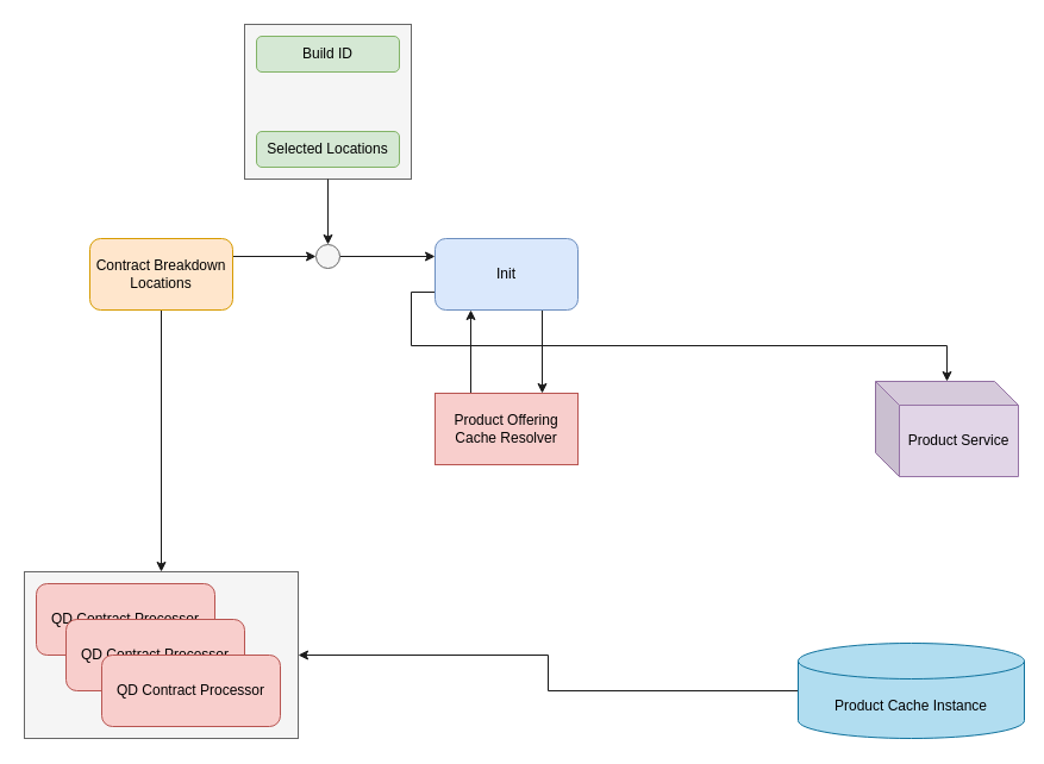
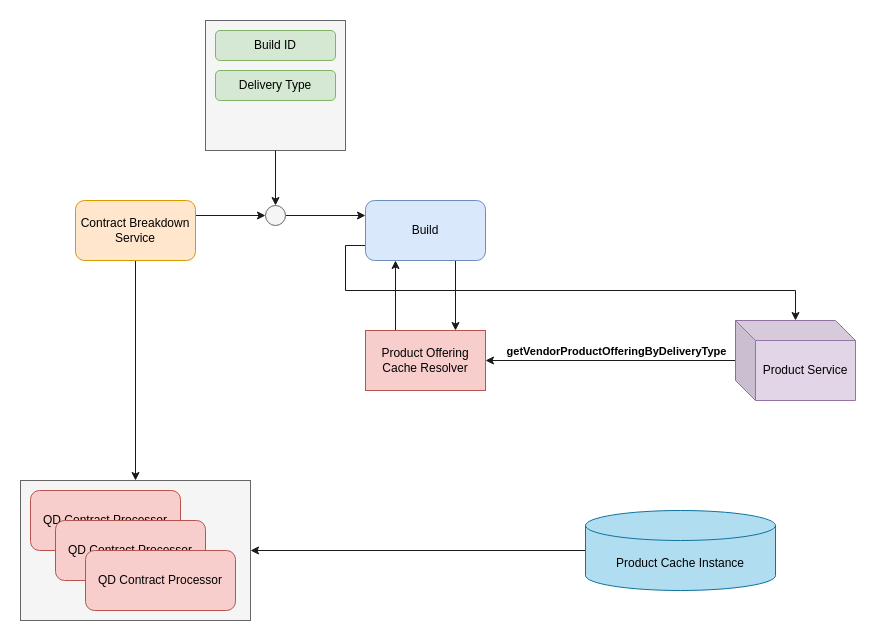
+ <mxCell id="5" value="Delivery Type" style="rounded=1;whiteSpace=wrap;html=1;labelBackgroundColor=none;fillColor=#d5e8d4;strokeColor=#82b366;" vertex="1" parent="2"><mxGeometry x="10" y="50" width="120" height="30" as="geometry" /></mxCell>
- <mxCell id="4" value="Selected Locations" style="rounded=1;whiteSpace=wrap;html=1;labelBackgroundColor=none;fillColor=#d5e8d4;strokeColor=#82b366;" vertex="1" parent="2"><mxGeometry x="10" y="90" width="120" height="30" as="geometry" /></mxCell>
- <mxCell id="17" value="Contract Breakdown Locations" style="rounded=1;whiteSpace=wrap;html=1;labelBackgroundColor=none;fillColor=#ffe6cc;strokeColor=#d79b00;" vertex="1" parent="1"><mxGeometry x="75" y="200" width="120" height="60" as="geometry" /></mxCell>
+ <mxCell id="17" value="Contract Breakdown Service" style="rounded=1;whiteSpace=wrap;html=1;labelBackgroundColor=none;fillColor=#ffe6cc;strokeColor=#d79b00;" vertex="1" parent="1"><mxGeometry x="75" y="200" width="120" height="60" as="geometry" /></mxCell>
- <mxCell id="9" value="Init" style="rounded=1;whiteSpace=wrap;html=1;labelBackgroundColor=none;fillColor=#dae8fc;strokeColor=#6c8ebf;" vertex="1" parent="1"><mxGeometry x="365" y="200" width="120" height="60" as="geometry" /></mxCell>
+ <mxCell id="9" value="Build" style="rounded=1;whiteSpace=wrap;html=1;labelBackgroundColor=none;fillColor=#dae8fc;strokeColor=#6c8ebf;" vertex="1" parent="1"><mxGeometry x="365" y="200" width="120" height="60" as="geometry" /></mxCell>
+ <mxCell id="12" style="edgeStyle=orthogonalEdgeStyle;rounded=0;orthogonalLoop=1;jettySize=auto;html=1;entryX=1;entryY=0.5;entryDx=0;entryDy=0;startArrow=none;startFill=0;endArrow=classic;endFill=1;strokeColor=#1A1A1A;" edge="1" parent="1" source="14" target="11"><mxGeometry relative="1" as="geometry" /></mxCell>
+ <mxCell id="13" value="&lt;b&gt;getVendorProductOfferingByDeliveryType&lt;/b&gt;" style="edgeLabel;html=1;align=center;verticalAlign=middle;resizable=0;points=[];" vertex="1" connectable="0" parent="12"><mxGeometry x="0.287" y="2" relative="1" as="geometry"><mxPoint x="41" y="-12" as="offset" /></mxGeometry></mxCell>
- <mxCell id="20" value="Product Cache Instance" style="shape=cylinder3;whiteSpace=wrap;html=1;boundedLbl=1;backgroundOutline=1;size=15;labelBackgroundColor=none;fillColor=#b1ddf0;strokeColor=#10739e;" vertex="1" parent="1"><mxGeometry x="670" y="540" width="190" height="80" as="geometry" /></mxCell>
+ <mxCell id="20" value="Product Cache Instance" style="shape=cylinder3;whiteSpace=wrap;html=1;boundedLbl=1;backgroundOutline=1;size=15;labelBackgroundColor=none;fillColor=#b1ddf0;strokeColor=#10739e;" vertex="1" parent="1"><mxGeometry x="585" y="510" width="190" height="80" as="geometry" /></mxCell>
